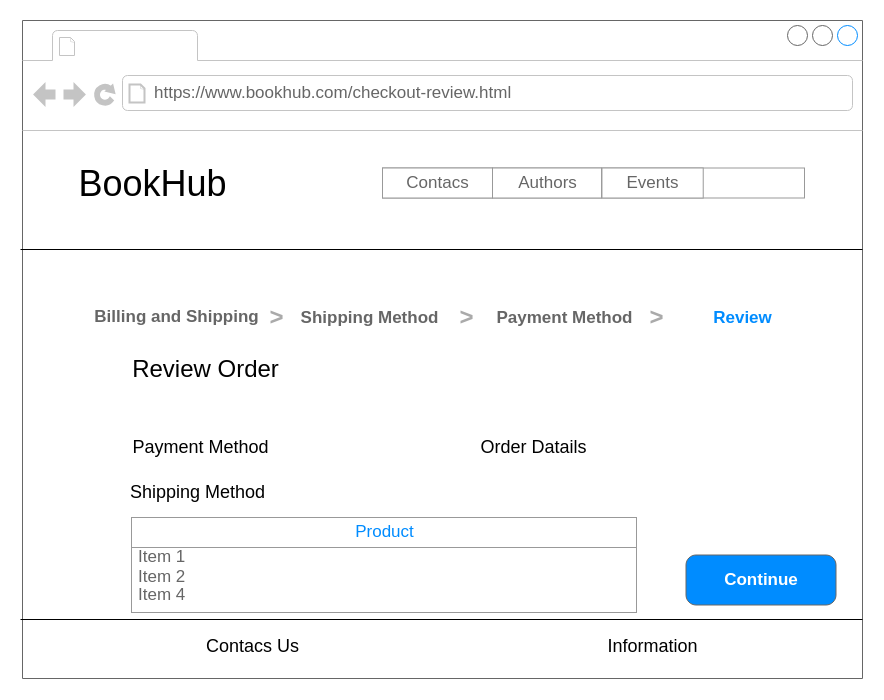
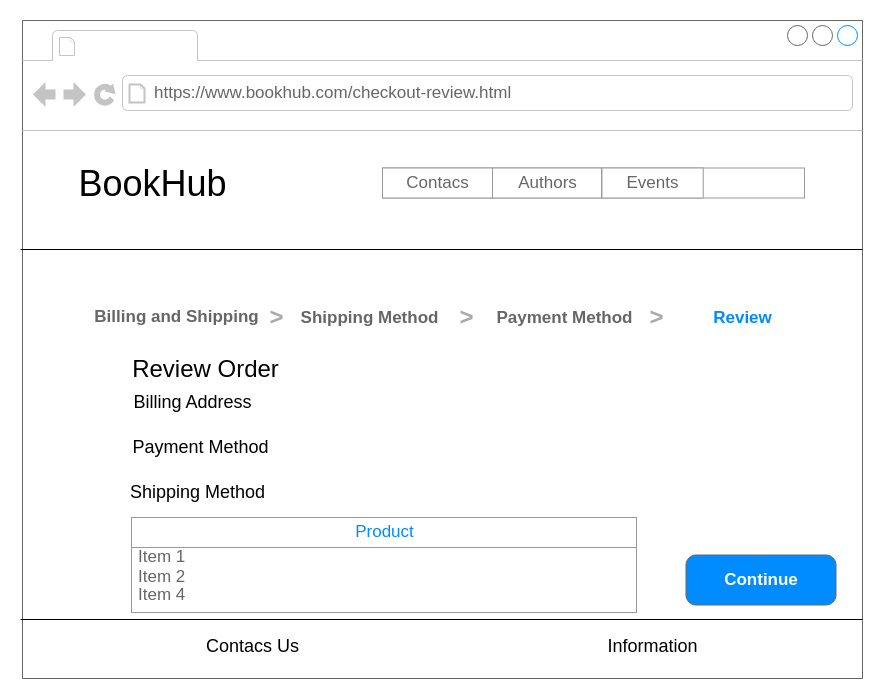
+ <mxCell id="21" value="&lt;font style=&quot;font-size: 18px&quot;&gt;Billing Address&lt;/font&gt;" style="text;html=1;strokeColor=none;fillColor=none;align=center;verticalAlign=middle;whiteSpace=wrap;rounded=0;" vertex="1" parent="2"><mxGeometry x="62.5" y="371.5" width="215" height="20" as="geometry" /></mxCell>
- <mxCell id="24" value="&lt;font style=&quot;font-size: 18px&quot;&gt;Order Datails&lt;/font&gt;" style="text;html=1;strokeColor=none;fillColor=none;align=center;verticalAlign=middle;whiteSpace=wrap;rounded=0;" vertex="1" parent="2"><mxGeometry x="403.5" y="417" width="215" height="20" as="geometry" /></mxCell>
